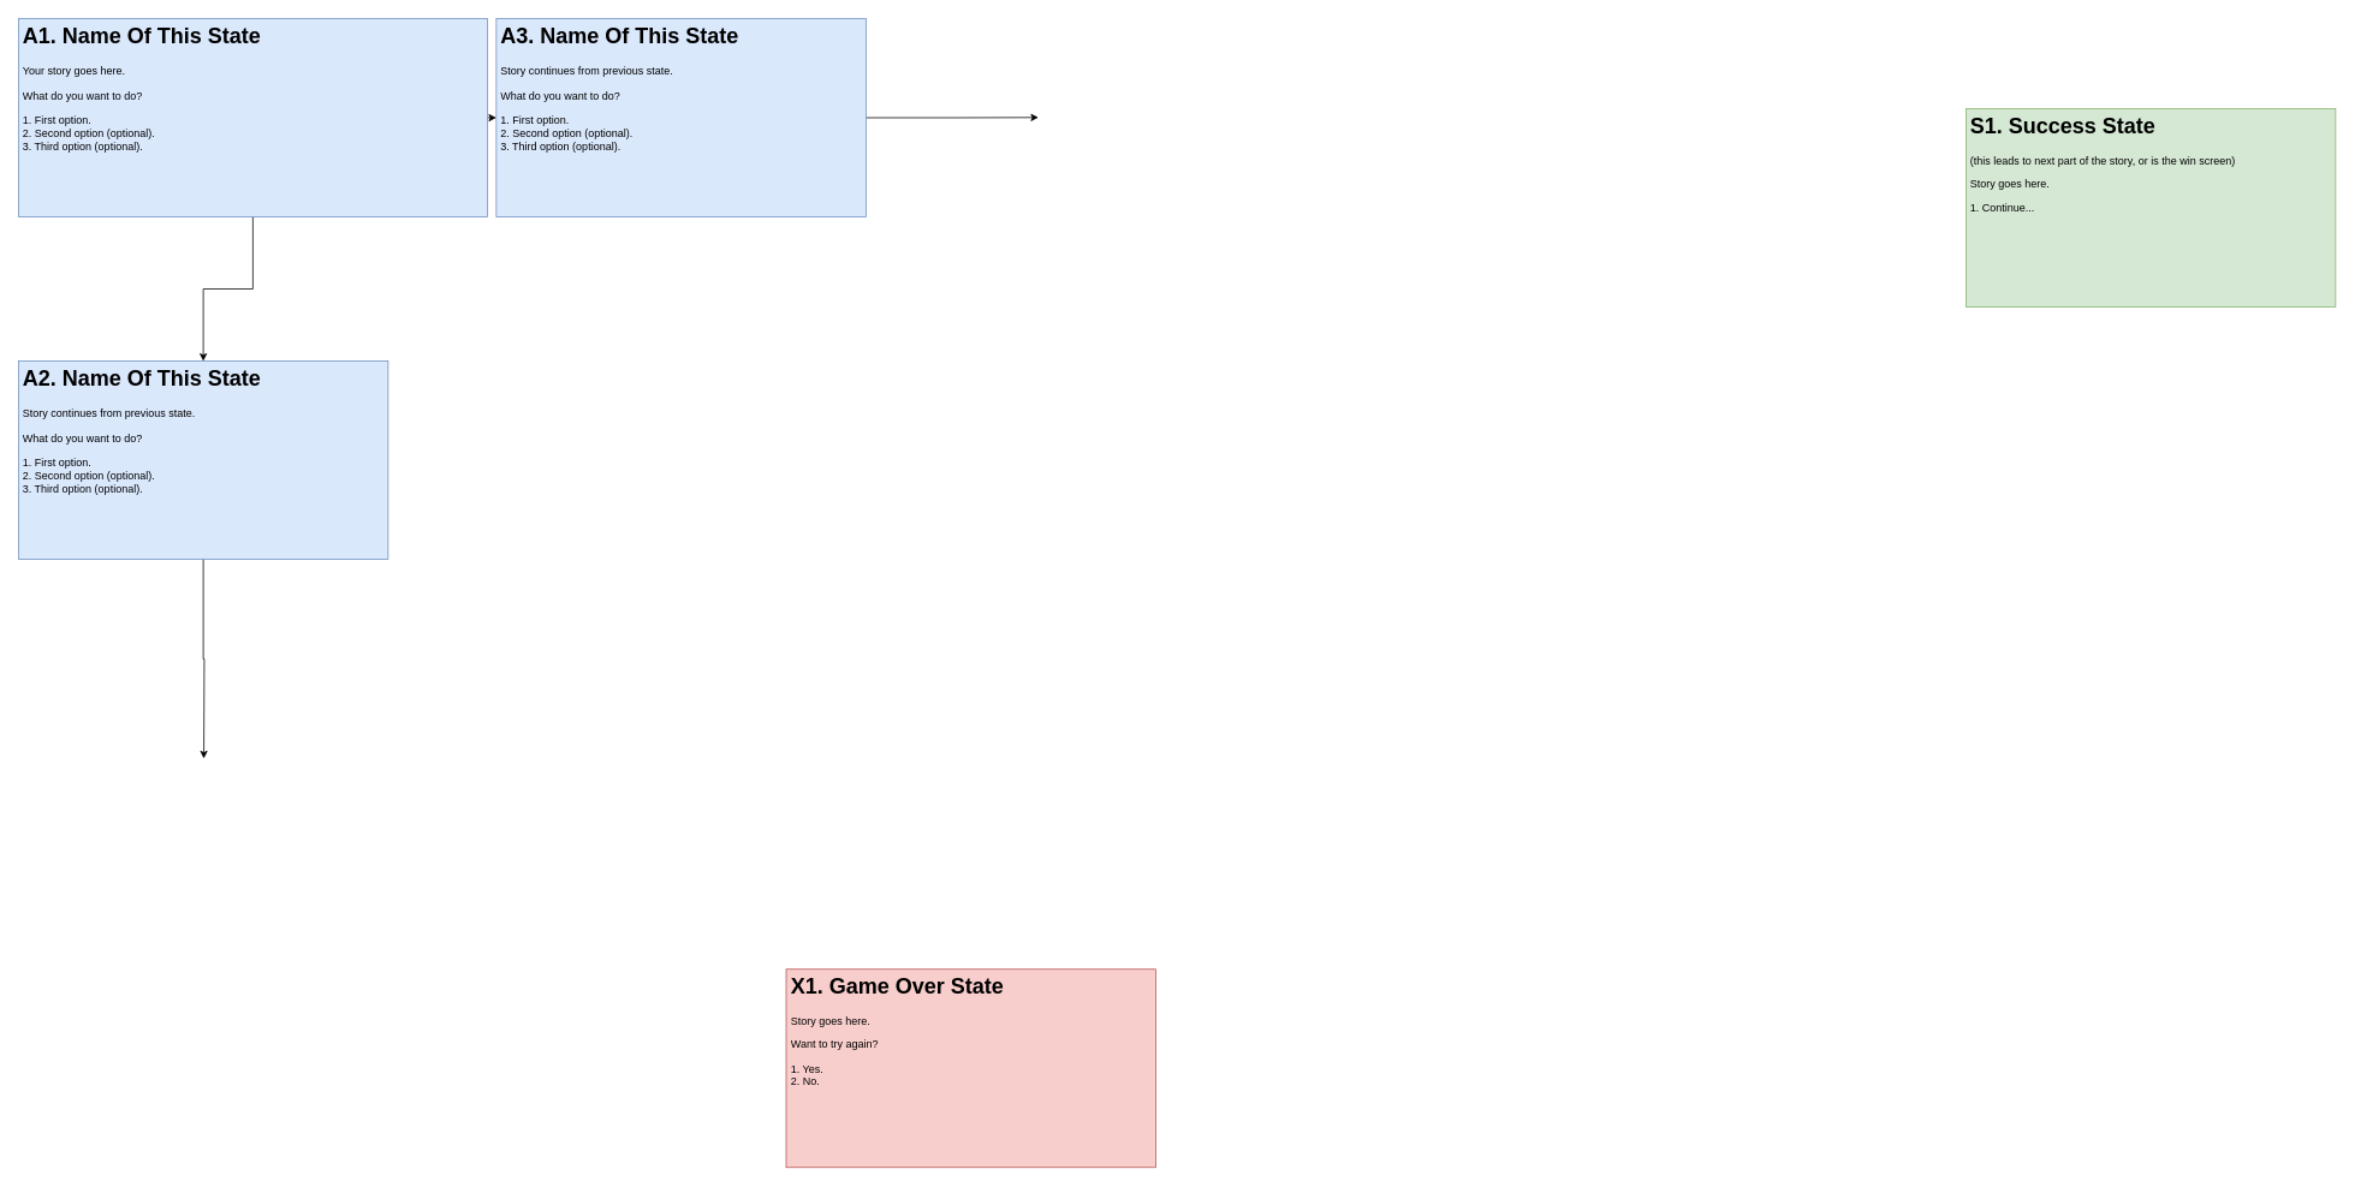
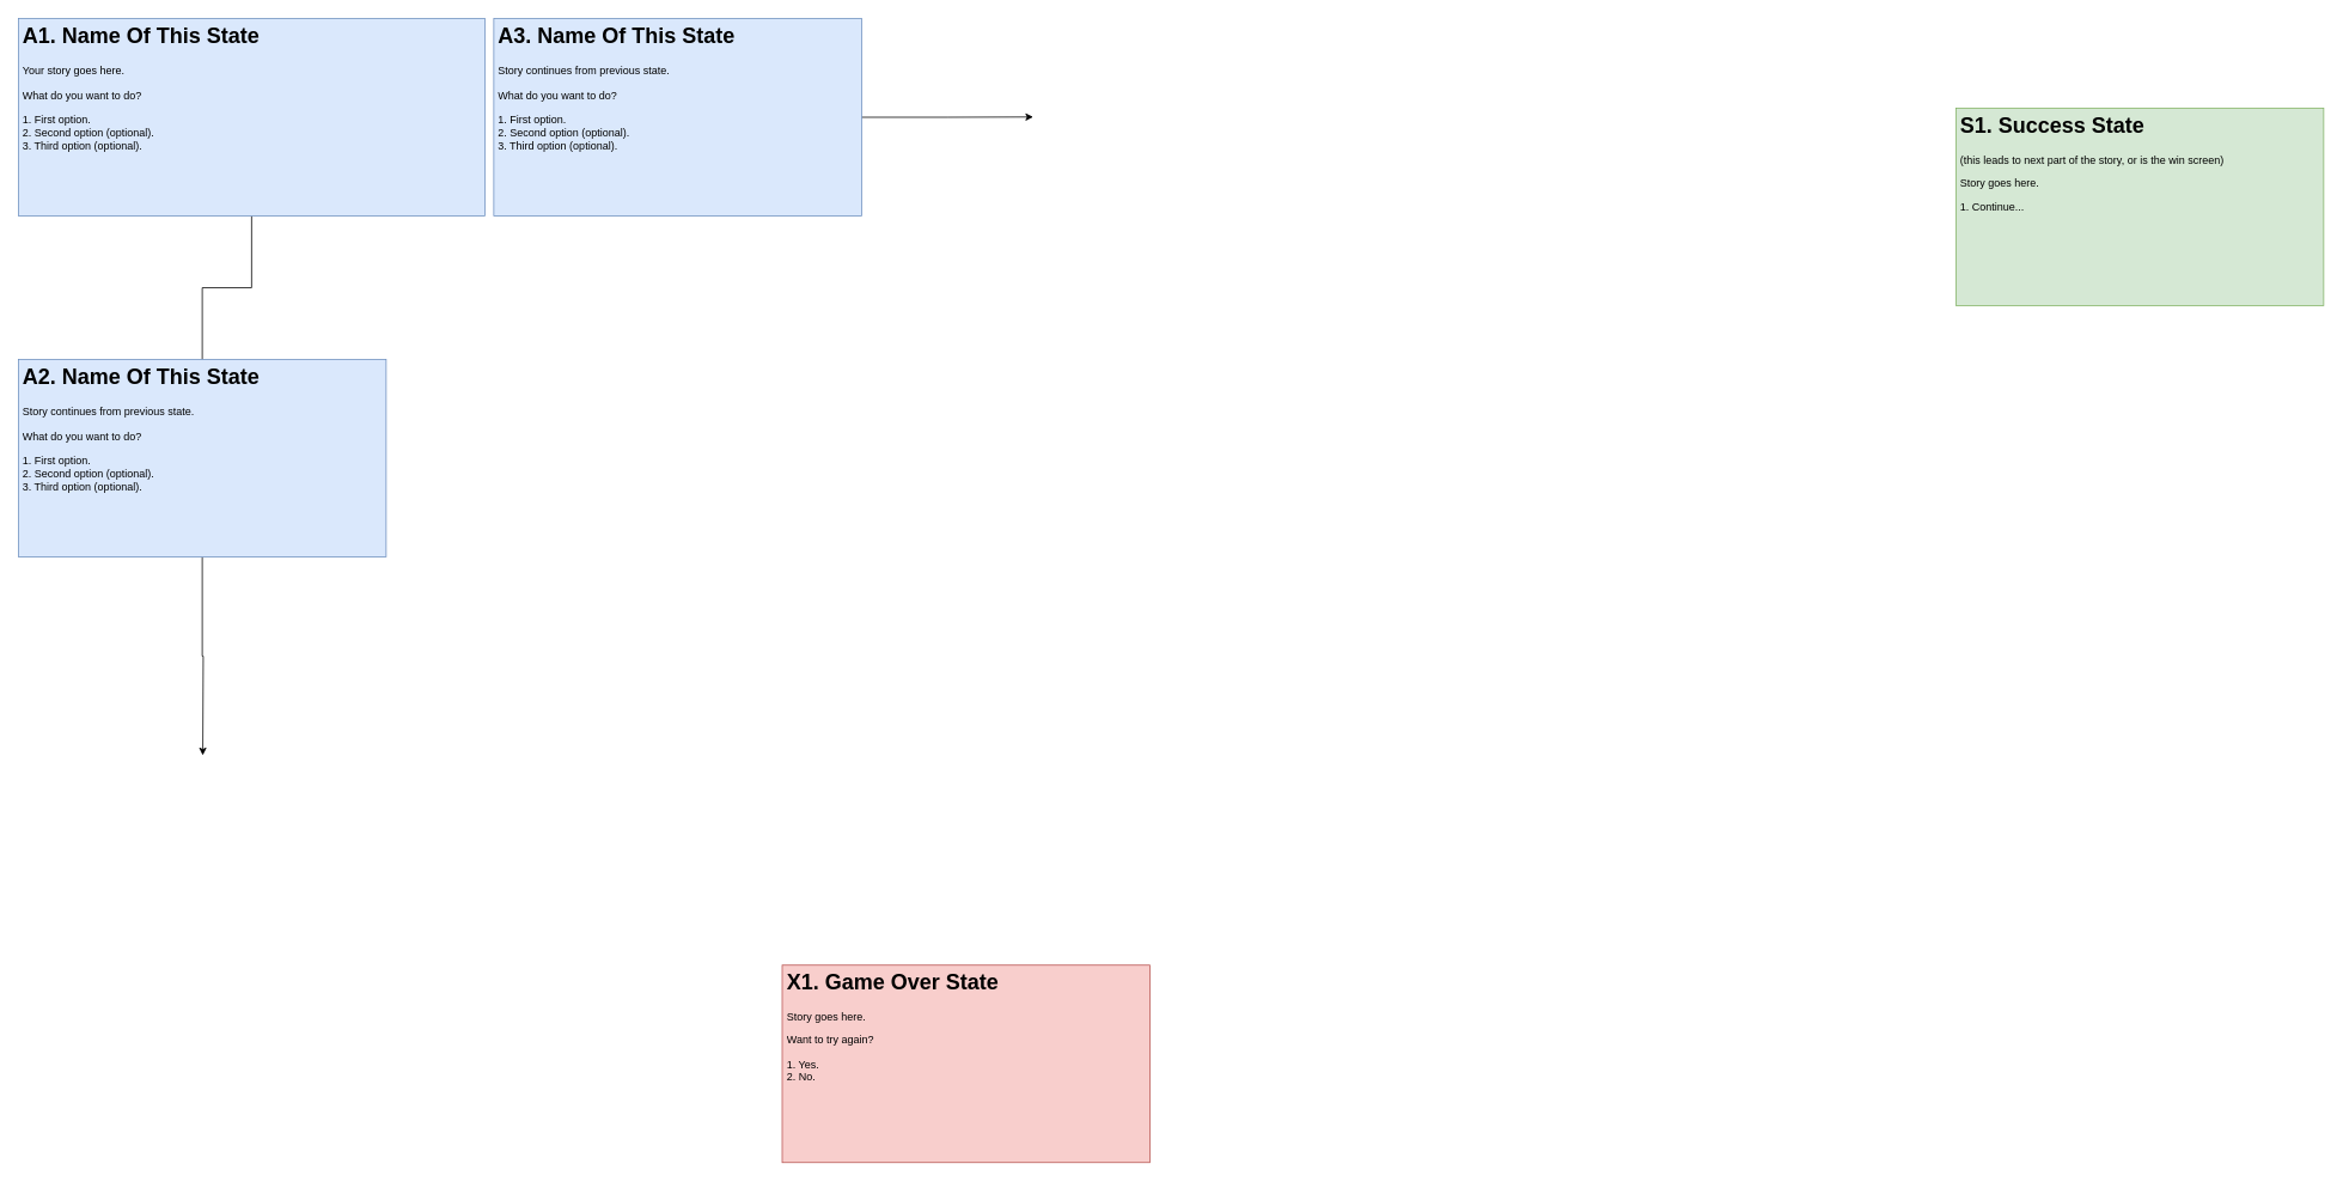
- <mxCell id="3" style="edgeStyle=orthogonalEdgeStyle;rounded=0;html=1;exitX=1;exitY=0.5;entryX=0;entryY=0.5;jettySize=auto;orthogonalLoop=1;" edge="1" parent="1" source="4" target="8"><mxGeometry relative="1" as="geometry" /></mxCell>
- <mxCell id="2" style="edgeStyle=orthogonalEdgeStyle;rounded=0;html=1;exitX=0.5;exitY=1;entryX=0.5;entryY=0;jettySize=auto;orthogonalLoop=1;" edge="1" parent="1" source="4" target="6"><mxGeometry relative="1" as="geometry" /></mxCell>
+ <mxCell id="2" style="edgeStyle=orthogonalEdgeStyle;rounded=0;html=1;exitX=0.5;exitY=1;entryX=0.5;entryY=0;jettySize=auto;orthogonalLoop=1;endArrow=none;" edge="1" parent="1" source="4" target="6"><mxGeometry relative="1" as="geometry" /></mxCell>
